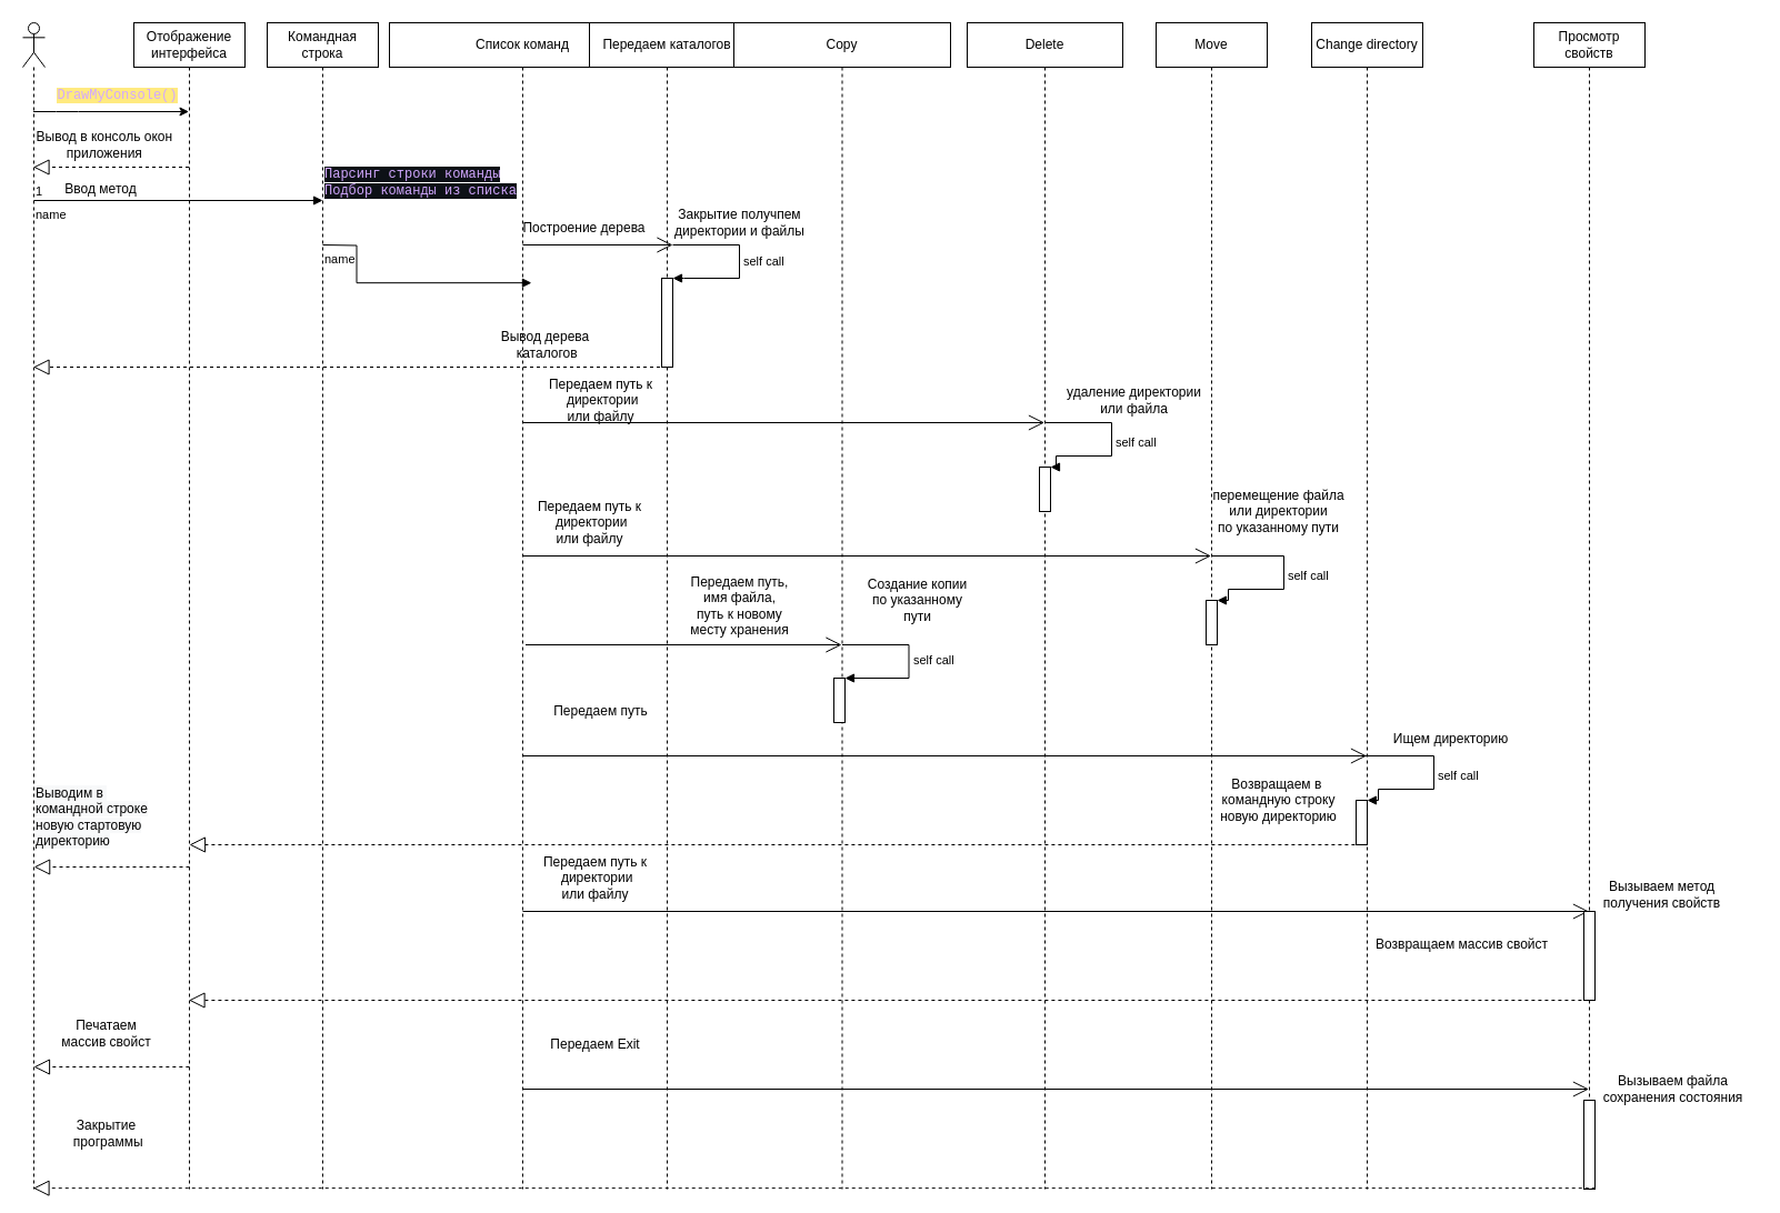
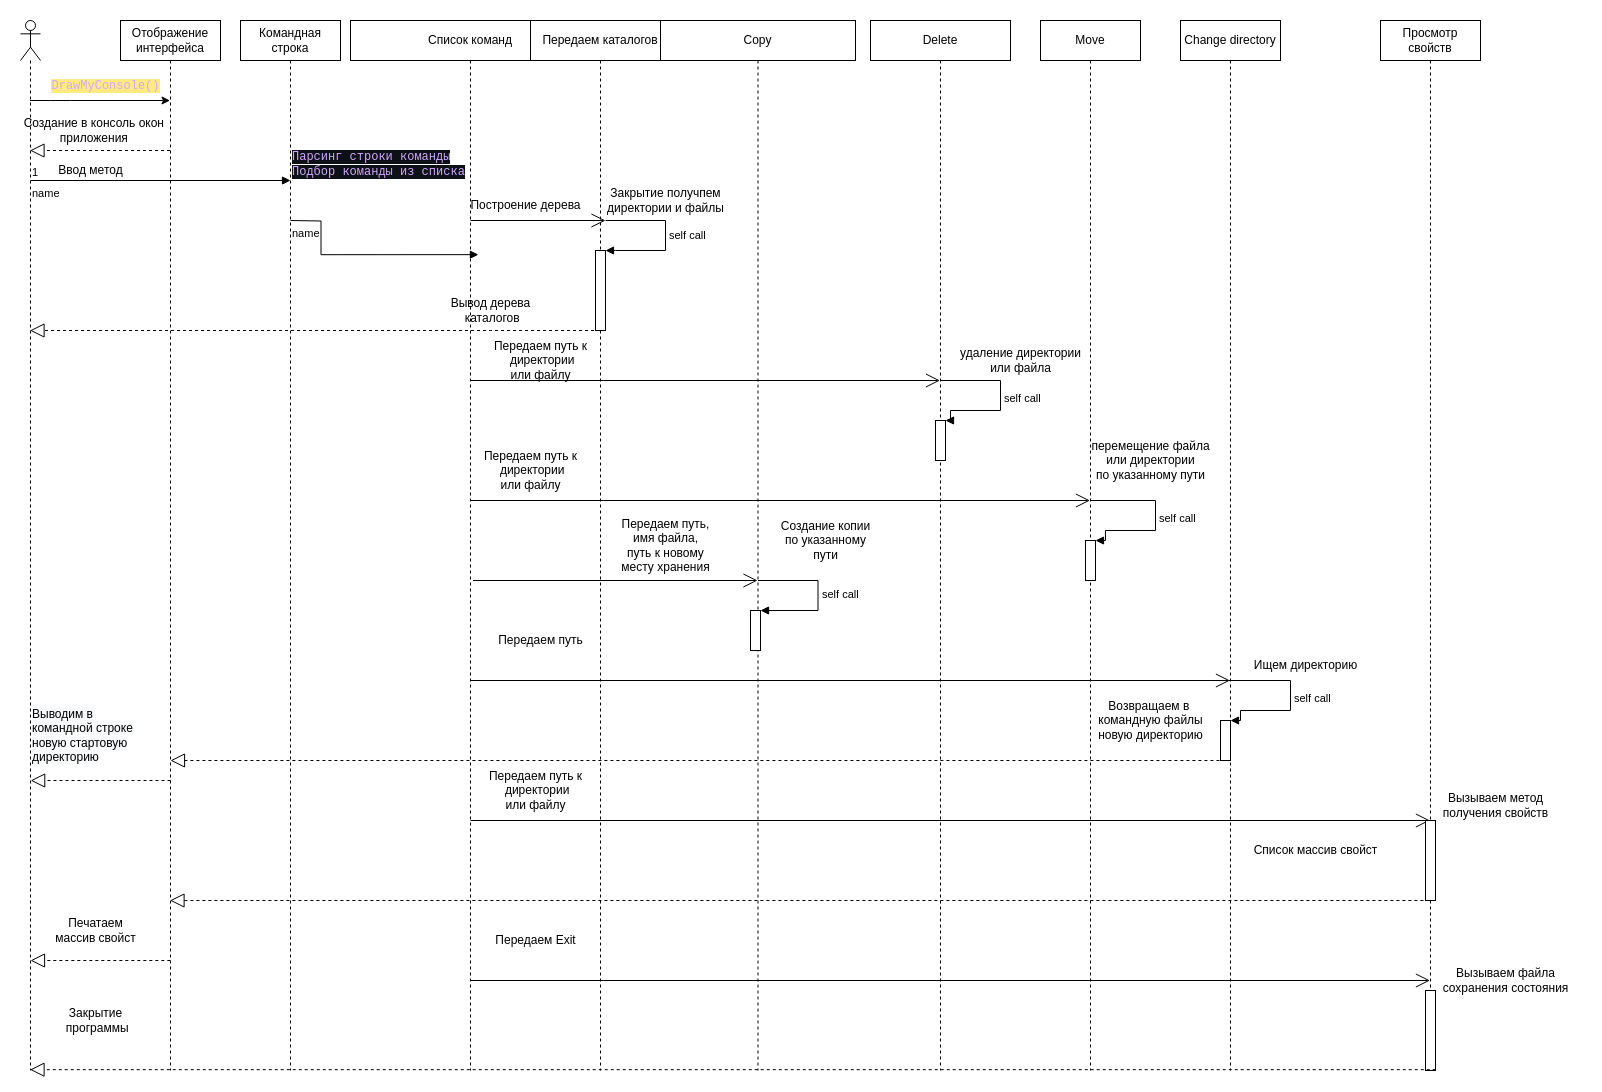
- <mxCell id="7" value="Вывод в консоль окон&amp;nbsp;&lt;br&gt;приложения&amp;nbsp;" style="text;html=1;align=center;verticalAlign=middle;resizable=0;points=[];autosize=1;strokeColor=none;fillColor=none;" vertex="1" parent="6"><mxGeometry x="-100" y="90" width="150" height="40" as="geometry" /></mxCell>
+ <mxCell id="7" value="Создание в консоль окон&amp;nbsp;&lt;br&gt;приложения&amp;nbsp;" style="text;html=1;align=center;verticalAlign=middle;resizable=0;points=[];autosize=1;strokeColor=none;fillColor=none;" vertex="1" parent="6"><mxGeometry x="-100" y="90" width="150" height="40" as="geometry" /></mxCell>
- <mxCell id="54" value="Возвращаем в&amp;nbsp;&lt;br&gt;командную строку&lt;br&gt;новую директорию" style="text;html=1;align=center;verticalAlign=middle;resizable=0;points=[];autosize=1;strokeColor=none;fillColor=none;" vertex="1" parent="1"><mxGeometry x="1085" y="690" width="130" height="60" as="geometry" /></mxCell>
+ <mxCell id="54" value="Возвращаем в&amp;nbsp;&lt;br&gt;командную файлы&lt;br&gt;новую директорию" style="text;html=1;align=center;verticalAlign=middle;resizable=0;points=[];autosize=1;strokeColor=none;fillColor=none;" vertex="1" parent="1"><mxGeometry x="1085" y="690" width="130" height="60" as="geometry" /></mxCell>
- <mxCell id="59" value="Возвращаем массив свойст" style="text;html=1;align=center;verticalAlign=middle;resizable=0;points=[];autosize=1;strokeColor=none;fillColor=none;" vertex="1" parent="1"><mxGeometry x="1225" y="835" width="180" height="30" as="geometry" /></mxCell>
+ <mxCell id="59" value="Список массив свойст" style="text;html=1;align=center;verticalAlign=middle;resizable=0;points=[];autosize=1;strokeColor=none;fillColor=none;" vertex="1" parent="1"><mxGeometry x="1225" y="835" width="180" height="30" as="geometry" /></mxCell>
